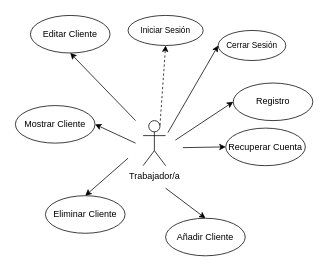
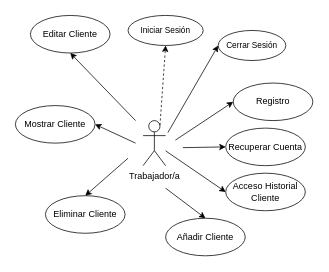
+ <mxCell id="15" value="" style="endArrow=classic;html=1;rounded=0;entryX=0;entryY=0.5;entryDx=0;entryDy=0;" parent="1" target="20" edge="1" source="2"><mxGeometry width="50" height="50" relative="1" as="geometry"><mxPoint x="253" y="206" as="sourcePoint" /><mxPoint x="534" y="85" as="targetPoint" /></mxGeometry></mxCell>
+ <mxCell id="20" value="Acceso Historial Cliente" style="ellipse;whiteSpace=wrap;html=1;" parent="1" vertex="1"><mxGeometry x="300" y="230" width="106" height="50" as="geometry" /></mxCell>
